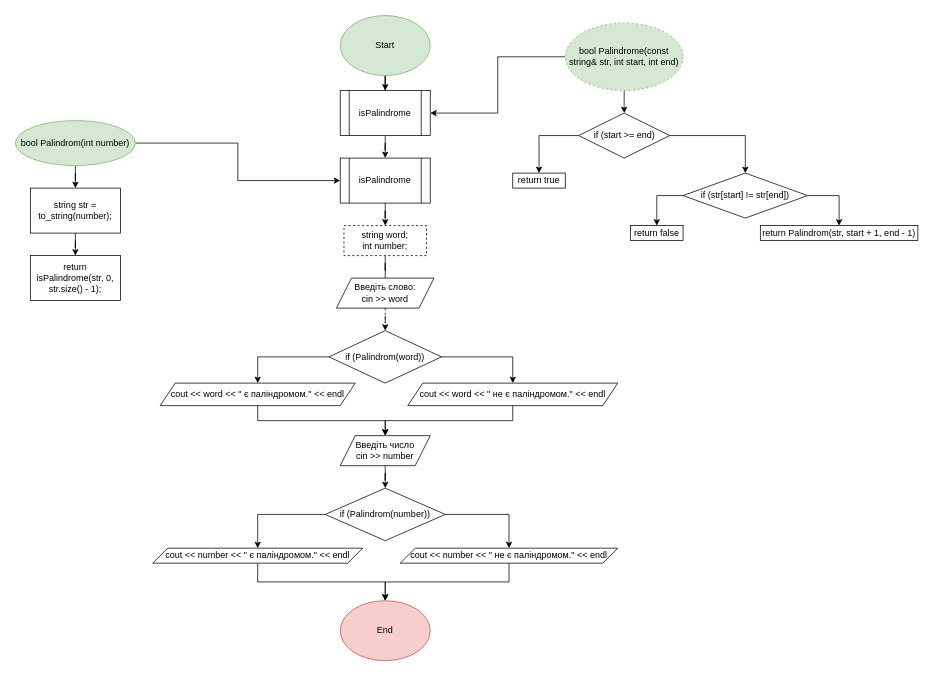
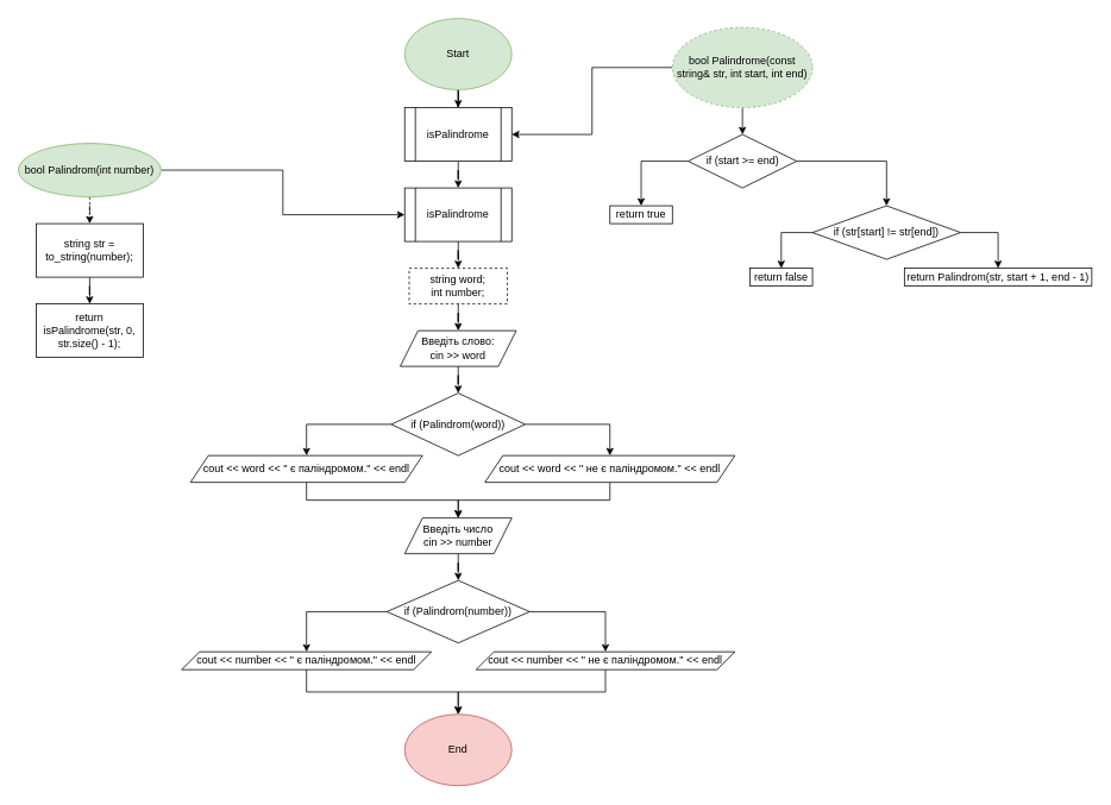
- <mxCell id="22" value="" style="edgeStyle=orthogonalEdgeStyle;rounded=0;orthogonalLoop=1;jettySize=auto;html=1;" edge="1" parent="1" source="24" target="45"><mxGeometry relative="1" as="geometry"><mxPoint x="100" y="240" as="targetPoint" /></mxGeometry></mxCell>
+ <mxCell id="22" value="" style="edgeStyle=orthogonalEdgeStyle;rounded=0;orthogonalLoop=1;jettySize=auto;html=1;dashed=1;" edge="1" parent="1" source="24" target="45"><mxGeometry relative="1" as="geometry"><mxPoint x="100" y="240" as="targetPoint" /></mxGeometry></mxCell>
- <mxCell id="11" value="" style="edgeStyle=orthogonalEdgeStyle;rounded=0;orthogonalLoop=1;jettySize=auto;html=1;endArrow=none;" edge="1" parent="1" source="12" target="26"><mxGeometry relative="1" as="geometry" /></mxCell>
+ <mxCell id="11" value="" style="edgeStyle=orthogonalEdgeStyle;rounded=0;orthogonalLoop=1;jettySize=auto;html=1;" edge="1" parent="1" source="12" target="26"><mxGeometry relative="1" as="geometry" /></mxCell>
- <mxCell id="25" value="" style="edgeStyle=orthogonalEdgeStyle;rounded=0;orthogonalLoop=1;jettySize=auto;html=1;dashed=1;" edge="1" parent="1" source="26" target="29"><mxGeometry relative="1" as="geometry" /></mxCell>
+ <mxCell id="25" value="" style="edgeStyle=orthogonalEdgeStyle;rounded=0;orthogonalLoop=1;jettySize=auto;html=1;" edge="1" parent="1" source="26" target="29"><mxGeometry relative="1" as="geometry" /></mxCell>
